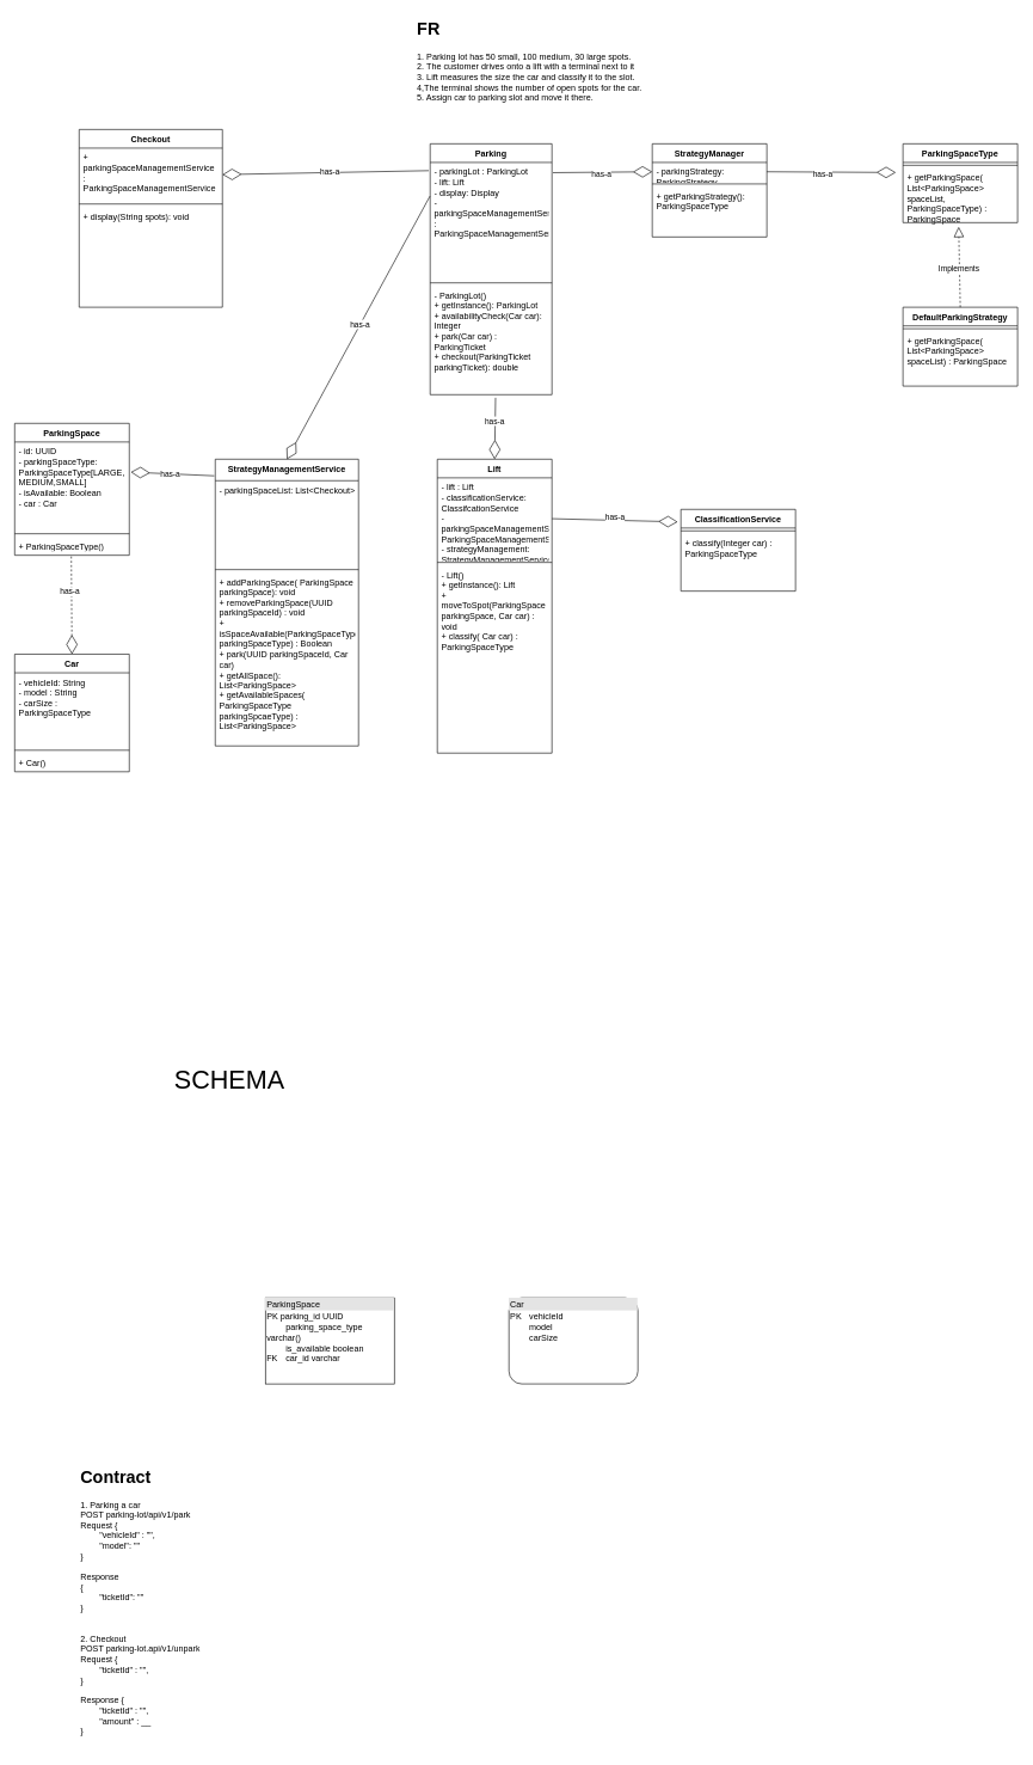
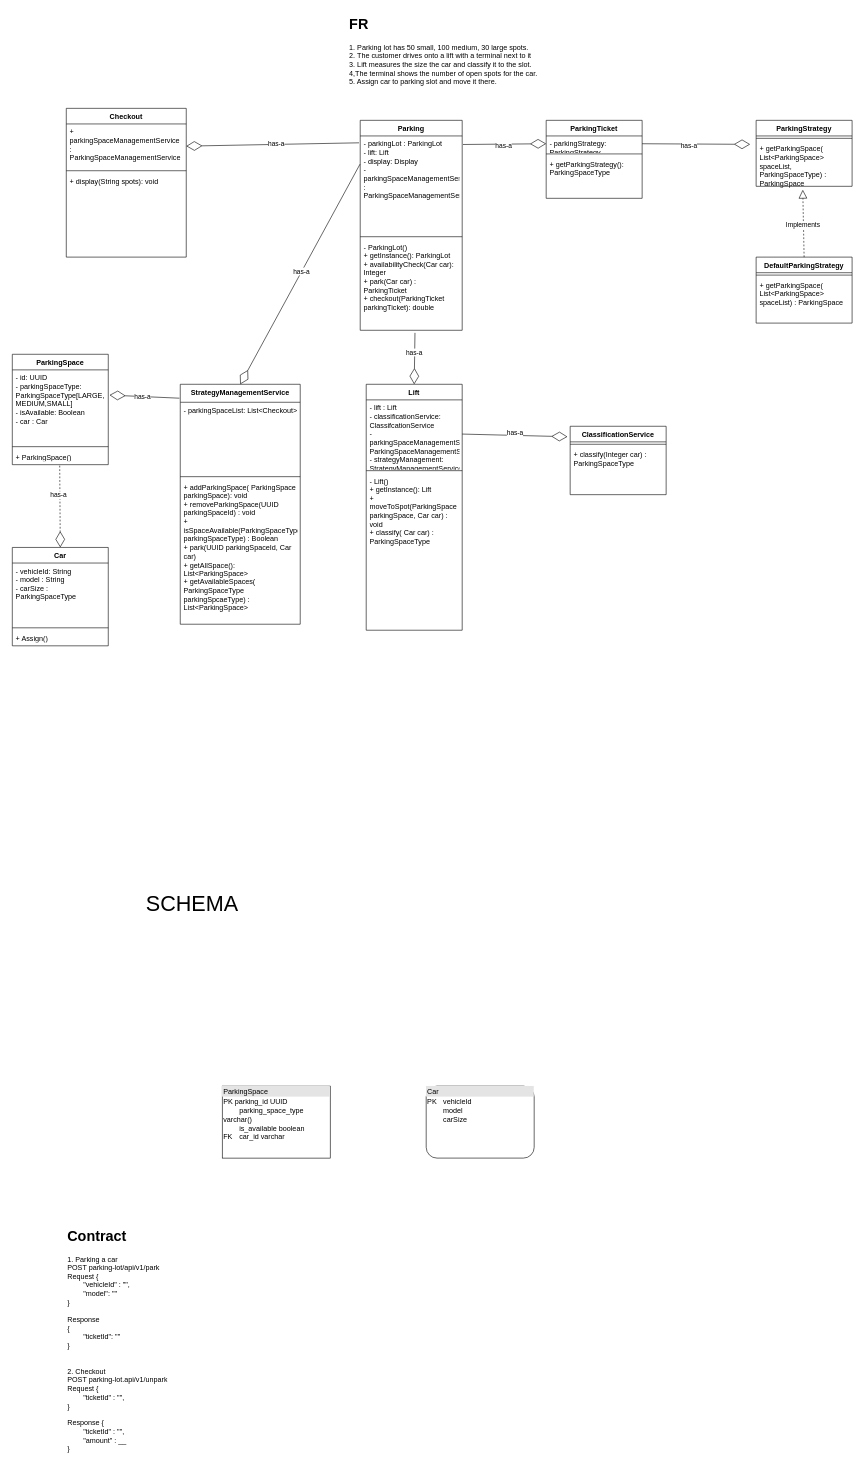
- <mxCell id="42" value="StrategyManager" style="swimlane;fontStyle=1;align=center;verticalAlign=top;childLayout=stackLayout;horizontal=1;startSize=26;horizontalStack=0;resizeParent=1;resizeParentMax=0;resizeLast=0;collapsible=1;marginBottom=0;whiteSpace=wrap;html=1;" parent="1" vertex="1"><mxGeometry x="910" y="200" width="160" height="130" as="geometry" /></mxCell>
+ <mxCell id="42" value="ParkingTicket" style="swimlane;fontStyle=1;align=center;verticalAlign=top;childLayout=stackLayout;horizontal=1;startSize=26;horizontalStack=0;resizeParent=1;resizeParentMax=0;resizeLast=0;collapsible=1;marginBottom=0;whiteSpace=wrap;html=1;" parent="1" vertex="1"><mxGeometry x="910" y="200" width="160" height="130" as="geometry" /></mxCell>
- <mxCell id="15" value="ParkingSpaceType" style="swimlane;fontStyle=1;align=center;verticalAlign=top;childLayout=stackLayout;horizontal=1;startSize=26;horizontalStack=0;resizeParent=1;resizeParentMax=0;resizeLast=0;collapsible=1;marginBottom=0;whiteSpace=wrap;html=1;" parent="1" vertex="1"><mxGeometry x="1260" y="200" width="160" height="110" as="geometry" /></mxCell>
+ <mxCell id="15" value="ParkingStrategy" style="swimlane;fontStyle=1;align=center;verticalAlign=top;childLayout=stackLayout;horizontal=1;startSize=26;horizontalStack=0;resizeParent=1;resizeParentMax=0;resizeLast=0;collapsible=1;marginBottom=0;whiteSpace=wrap;html=1;" parent="1" vertex="1"><mxGeometry x="1260" y="200" width="160" height="110" as="geometry" /></mxCell>
- <mxCell id="14" value="+ ParkingSpaceType()" style="text;strokeColor=none;fillColor=none;align=left;verticalAlign=top;spacingLeft=4;spacingRight=4;overflow=hidden;rotatable=0;points=[[0,0.5],[1,0.5]];portConstraint=eastwest;whiteSpace=wrap;html=1;" parent="11" vertex="1"><mxGeometry y="158" width="160" height="26" as="geometry" /></mxCell>
+ <mxCell id="14" value="+ ParkingSpace()" style="text;strokeColor=none;fillColor=none;align=left;verticalAlign=top;spacingLeft=4;spacingRight=4;overflow=hidden;rotatable=0;points=[[0,0.5],[1,0.5]];portConstraint=eastwest;whiteSpace=wrap;html=1;" parent="11" vertex="1"><mxGeometry y="158" width="160" height="26" as="geometry" /></mxCell>
- <mxCell id="6" value="+ Car()" style="text;strokeColor=none;fillColor=none;align=left;verticalAlign=top;spacingLeft=4;spacingRight=4;overflow=hidden;rotatable=0;points=[[0,0.5],[1,0.5]];portConstraint=eastwest;whiteSpace=wrap;html=1;" parent="3" vertex="1"><mxGeometry y="138" width="160" height="26" as="geometry" /></mxCell>
+ <mxCell id="6" value="+ Assign()" style="text;strokeColor=none;fillColor=none;align=left;verticalAlign=top;spacingLeft=4;spacingRight=4;overflow=hidden;rotatable=0;points=[[0,0.5],[1,0.5]];portConstraint=eastwest;whiteSpace=wrap;html=1;" parent="3" vertex="1"><mxGeometry y="138" width="160" height="26" as="geometry" /></mxCell>
